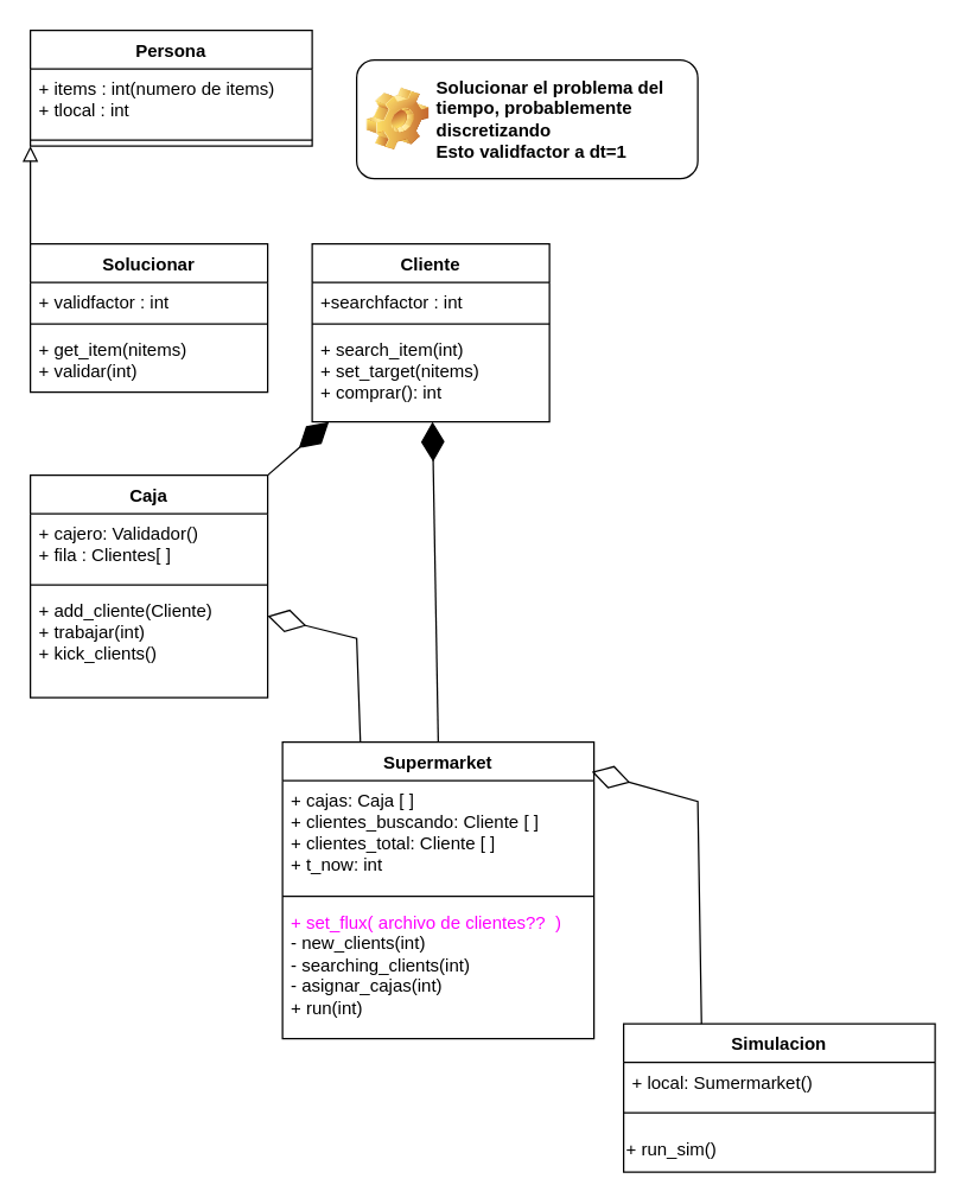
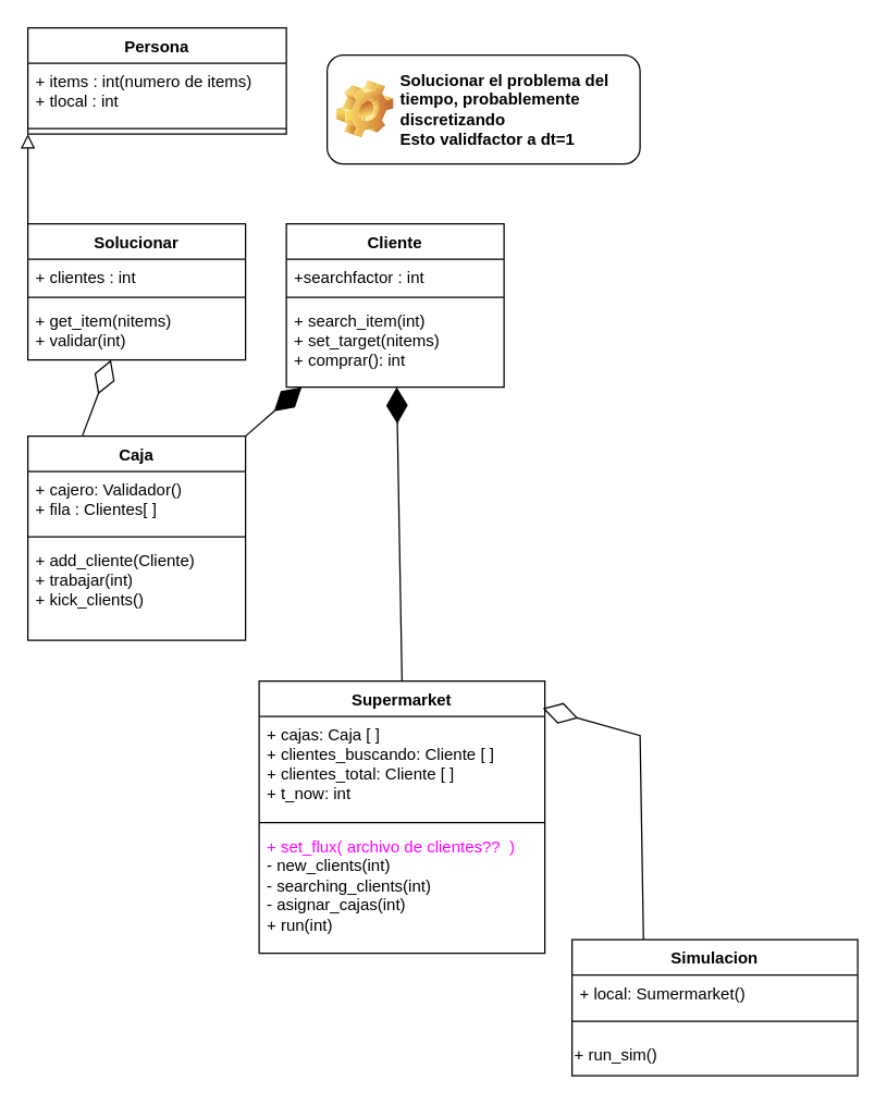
- <mxCell id="6" value="+ validfactor : int" style="text;strokeColor=none;fillColor=none;align=left;verticalAlign=top;spacingLeft=4;spacingRight=4;overflow=hidden;rotatable=0;points=[[0,0.5],[1,0.5]];portConstraint=eastwest;whiteSpace=wrap;html=1;" parent="5" vertex="1"><mxGeometry y="26" width="160" height="24" as="geometry" /></mxCell>
+ <mxCell id="6" value="+ clientes : int" style="text;strokeColor=none;fillColor=none;align=left;verticalAlign=top;spacingLeft=4;spacingRight=4;overflow=hidden;rotatable=0;points=[[0,0.5],[1,0.5]];portConstraint=eastwest;whiteSpace=wrap;html=1;" parent="5" vertex="1"><mxGeometry y="26" width="160" height="24" as="geometry" /></mxCell>
+ <mxCell id="20" value="" style="endArrow=diamondThin;endFill=0;endSize=24;html=1;rounded=0;exitX=0.25;exitY=0;exitDx=0;exitDy=0;" parent="1" source="15" target="5" edge="1"><mxGeometry width="160" relative="1" as="geometry"><mxPoint x="40" y="330" as="sourcePoint" /><mxPoint x="62.759" y="264" as="targetPoint" /></mxGeometry></mxCell>
- <mxCell id="26" value="" style="endArrow=diamondThin;endFill=0;endSize=24;html=1;rounded=0;exitX=0.25;exitY=0;exitDx=0;exitDy=0;" parent="1" source="21" target="15" edge="1"><mxGeometry width="160" relative="1" as="geometry"><mxPoint x="260" y="500" as="sourcePoint" /><mxPoint x="260" y="436" as="targetPoint" /><Array as="points"><mxPoint x="240" y="430" /></Array></mxGeometry></mxCell>
